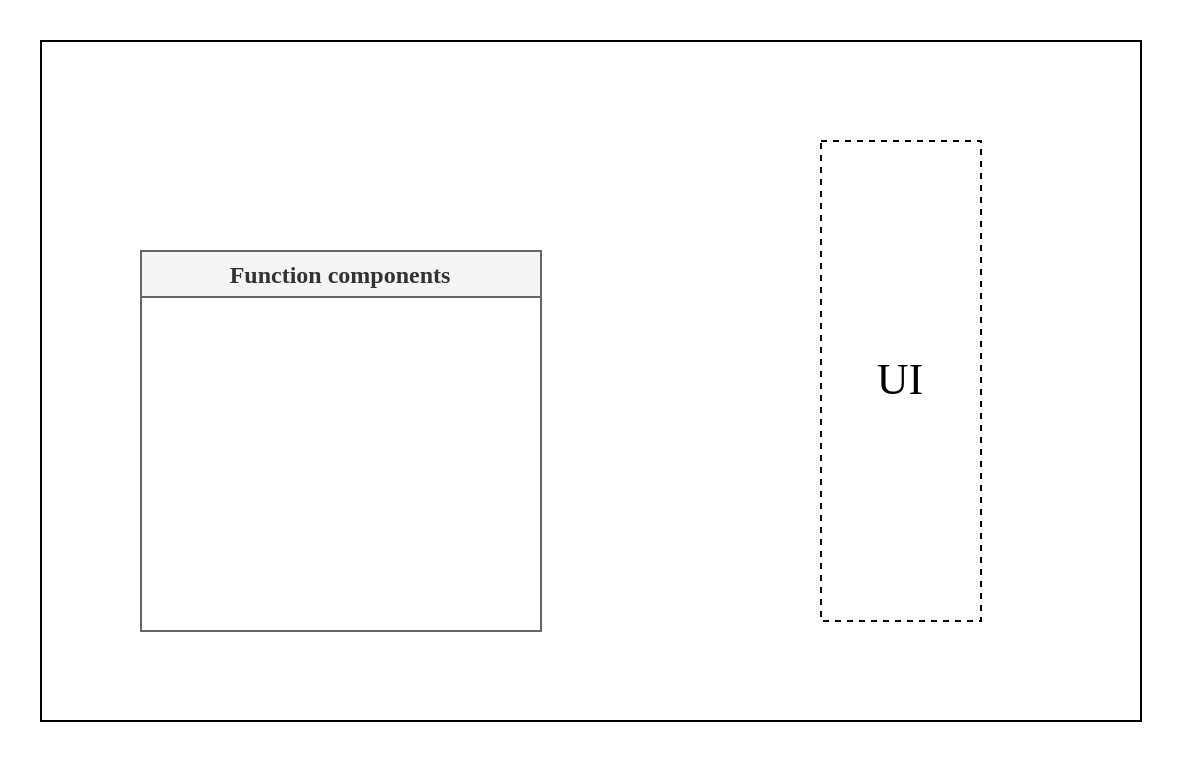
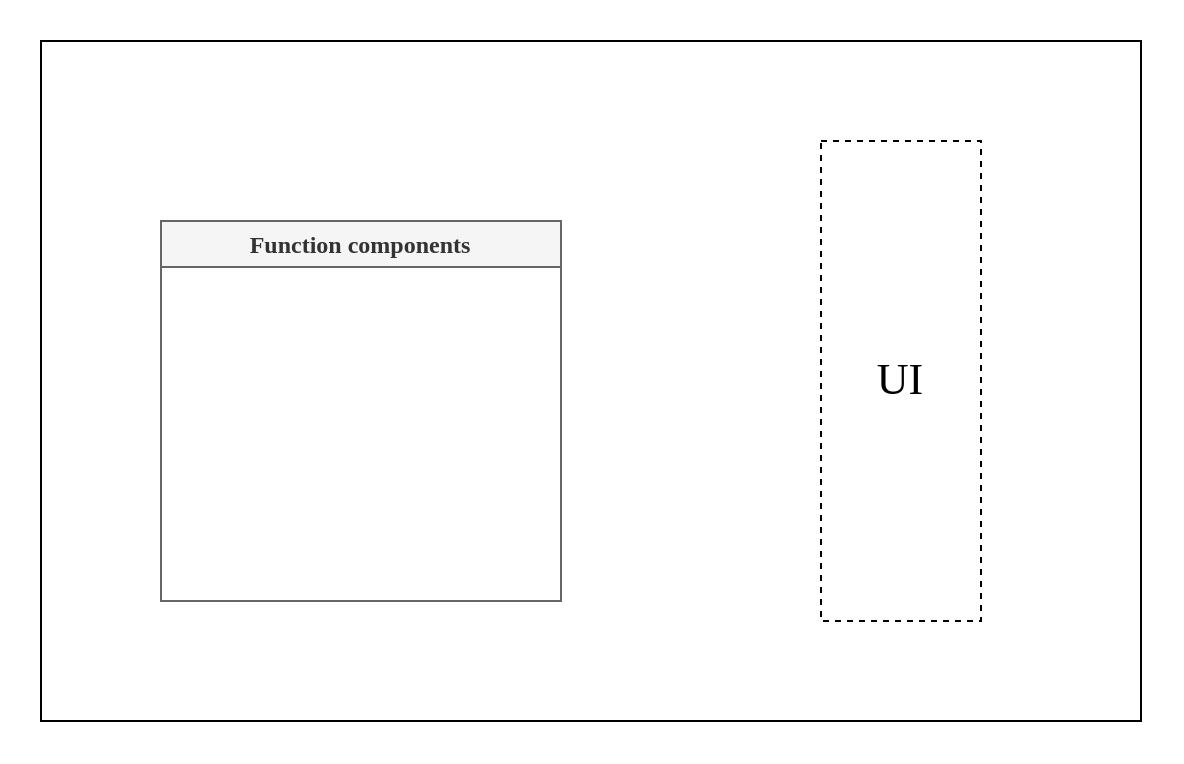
- <mxCell id="3" value="Function components" style="swimlane;fillColor=#f5f5f5;fontColor=#333333;strokeColor=#666666;fontFamily=Comic Sans MS;" vertex="1" parent="1"><mxGeometry x="70" y="125" width="200" height="190" as="geometry" /></mxCell>
+ <mxCell id="3" value="Function components" style="swimlane;fillColor=#f5f5f5;fontColor=#333333;strokeColor=#666666;fontFamily=Comic Sans MS;" vertex="1" parent="1"><mxGeometry x="80" y="110" width="200" height="190" as="geometry" /></mxCell>
